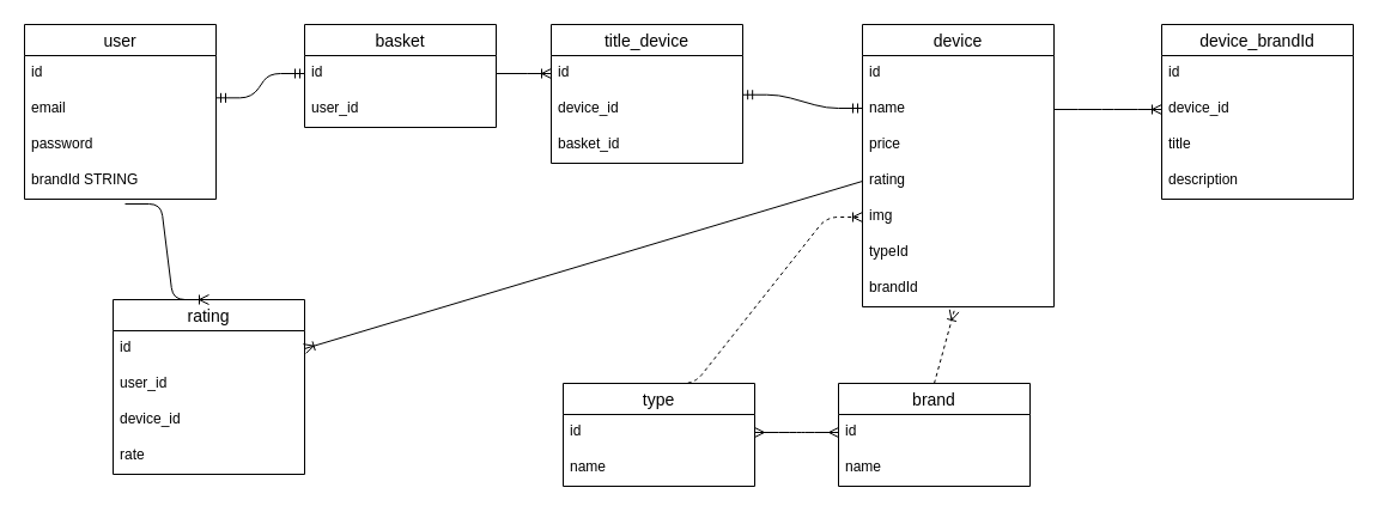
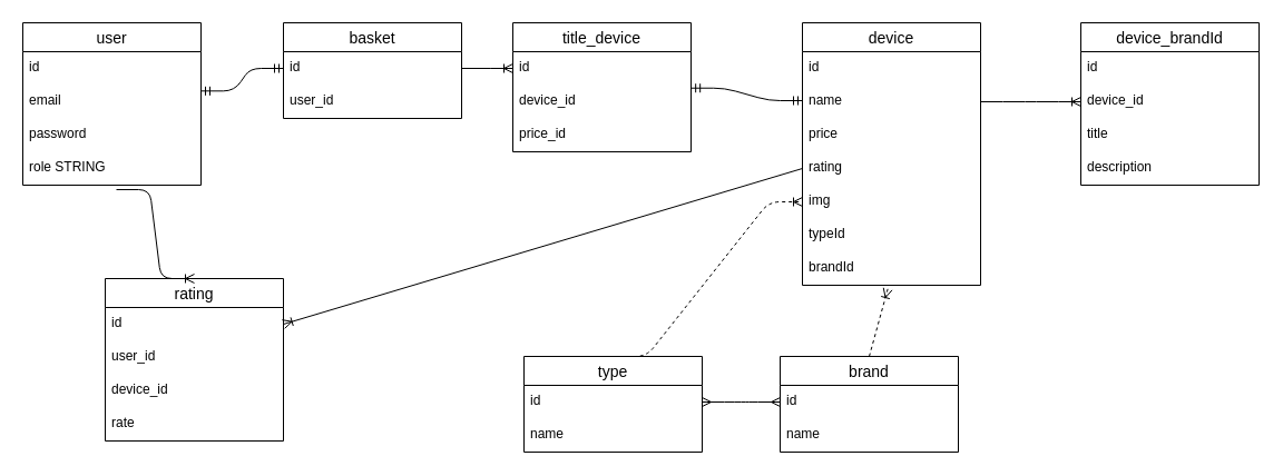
- <mxCell id="37" value="basket_id" style="text;strokeColor=none;fillColor=none;spacingLeft=4;spacingRight=4;overflow=hidden;rotatable=0;points=[[0,0.5],[1,0.5]];portConstraint=eastwest;fontSize=12;" parent="34" vertex="1"><mxGeometry y="86" width="160" height="30" as="geometry" /></mxCell>
+ <mxCell id="37" value="price_id" style="text;strokeColor=none;fillColor=none;spacingLeft=4;spacingRight=4;overflow=hidden;rotatable=0;points=[[0,0.5],[1,0.5]];portConstraint=eastwest;fontSize=12;" parent="34" vertex="1"><mxGeometry y="86" width="160" height="30" as="geometry" /></mxCell>
- <mxCell id="6" value="brandId STRING" style="text;strokeColor=none;fillColor=none;spacingLeft=4;spacingRight=4;overflow=hidden;rotatable=0;points=[[0,0.5],[1,0.5]];portConstraint=eastwest;fontSize=12;" parent="2" vertex="1"><mxGeometry y="116" width="160" height="30" as="geometry" /></mxCell>
+ <mxCell id="6" value="role STRING" style="text;strokeColor=none;fillColor=none;spacingLeft=4;spacingRight=4;overflow=hidden;rotatable=0;points=[[0,0.5],[1,0.5]];portConstraint=eastwest;fontSize=12;" parent="2" vertex="1"><mxGeometry y="116" width="160" height="30" as="geometry" /></mxCell>
